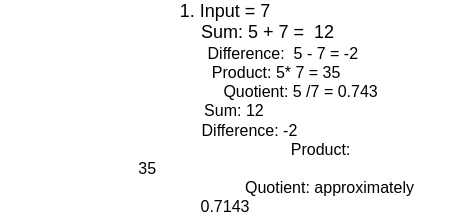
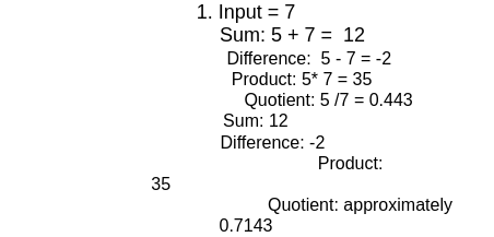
- <mxCell id="2" value="&lt;div&gt;&lt;font style=&quot;font-size: 18px;&quot;&gt;1. Input = 7&lt;font&gt;&lt;br&gt;&lt;/font&gt;&lt;/font&gt;&lt;/div&gt;&lt;div&gt;&lt;font style=&quot;font-size: 18px;&quot;&gt;&amp;nbsp;&amp;nbsp;&amp;nbsp;&amp;nbsp;&amp;nbsp;&amp;nbsp;&amp;nbsp;&amp;nbsp;&amp;nbsp;&amp;nbsp;&amp;nbsp;&amp;nbsp;&amp;nbsp;&amp;nbsp;&amp;nbsp;&amp;nbsp; Sum: 5 + 7 =&amp;nbsp; 12&lt;/font&gt;&lt;/div&gt;&lt;div&gt;&lt;font size=&quot;3&quot;&gt;&lt;span&gt;&amp;nbsp;&amp;nbsp;&amp;nbsp;&amp;nbsp;&amp;nbsp;&amp;nbsp;&amp;nbsp;&amp;nbsp;&amp;nbsp;&amp;nbsp;&amp;nbsp;&amp;nbsp;&amp;nbsp;&amp;nbsp;&amp;nbsp;&amp;nbsp;&amp;nbsp;&amp;nbsp;&amp;nbsp;&amp;nbsp;&amp;nbsp;&amp;nbsp;&amp;nbsp;&amp;nbsp;&amp;nbsp; Difference:&amp;nbsp;&lt;span&gt; 5 &lt;/span&gt;&lt;span&gt;- 7 &lt;/span&gt;&lt;span&gt;= &lt;/span&gt;&lt;span&gt;-2&lt;/span&gt;&lt;/span&gt;&lt;/font&gt;&lt;/div&gt;&lt;div&gt;&lt;font size=&quot;3&quot;&gt;&lt;span&gt;&lt;span&gt;&lt;span style=&quot;white-space: pre;&quot;&gt;&#09;    &lt;/span&gt;&amp;nbsp;&amp;nbsp;&amp;nbsp;&amp;nbsp;&amp;nbsp;&amp;nbsp;&amp;nbsp;&amp;nbsp;&amp;nbsp;&amp;nbsp; Product: 5* 7 = 35&lt;/span&gt;&lt;/span&gt;&lt;/font&gt;&lt;/div&gt;&lt;div&gt;&lt;font size=&quot;3&quot;&gt;&lt;span&gt;&lt;span&gt;&amp;nbsp;&amp;nbsp;&amp;nbsp;&amp;nbsp;&amp;nbsp;&amp;nbsp;&amp;nbsp;&amp;nbsp; &lt;span style=&quot;white-space: pre;&quot;&gt;&#09;&lt;/span&gt;&amp;nbsp; &amp;nbsp; &amp;nbsp;&amp;nbsp;&amp;nbsp;&amp;nbsp;&amp;nbsp;&amp;nbsp;&amp;nbsp;&amp;nbsp;&amp;nbsp;&amp;nbsp;&amp;nbsp;&amp;nbsp;&amp;nbsp; Quotient: 5 /7 = 0.743&lt;/span&gt;&lt;/span&gt;&lt;/font&gt;&lt;/div&gt;&lt;div&gt;&lt;font size=&quot;3&quot;&gt;&lt;span&gt;&lt;span&gt;&amp;nbsp;&amp;nbsp;&amp;nbsp; Sum&lt;/span&gt;&lt;span&gt;: 12&lt;/span&gt;&lt;/span&gt;&lt;/font&gt;&lt;/div&gt;&lt;div&gt;&lt;font size=&quot;3&quot;&gt;&amp;nbsp;&amp;nbsp;&amp;nbsp;&amp;nbsp;&amp;nbsp;&amp;nbsp;&amp;nbsp;&amp;nbsp;&amp;nbsp;&amp;nbsp; &lt;span&gt;&lt;span&gt;Difference&lt;/span&gt;&lt;span&gt;: &lt;/span&gt;&lt;span&gt;-2&lt;/span&gt;&lt;/span&gt;&lt;/font&gt;&lt;/div&gt;&lt;div&gt;&lt;font size=&quot;3&quot;&gt;&lt;span&gt;&lt;span&gt;&amp;nbsp; &amp;nbsp; &amp;nbsp; &amp;nbsp; &amp;nbsp; &amp;nbsp; &amp;nbsp; &amp;nbsp; &amp;nbsp; &amp;nbsp; &amp;nbsp; &amp;nbsp; &amp;nbsp; &amp;nbsp; &amp;nbsp; &amp;nbsp; &amp;nbsp; &amp;nbsp; &amp;nbsp; &amp;nbsp; &amp;nbsp;&amp;nbsp; Product&lt;/span&gt;&lt;span&gt;: 35&amp;nbsp;&amp;nbsp;&amp;nbsp;&amp;nbsp;&amp;nbsp;&amp;nbsp;&amp;nbsp;&amp;nbsp;&amp;nbsp;&amp;nbsp;&amp;nbsp;&amp;nbsp;&amp;nbsp;&amp;nbsp;&amp;nbsp;&amp;nbsp;&amp;nbsp;&amp;nbsp;&amp;nbsp;&amp;nbsp;&amp;nbsp;&amp;nbsp;&amp;nbsp;&amp;nbsp;&amp;nbsp;&amp;nbsp;&amp;nbsp;&amp;nbsp;&amp;nbsp;&amp;nbsp;&amp;nbsp;&amp;nbsp;&amp;nbsp;&amp;nbsp;&amp;nbsp;&lt;/span&gt;&lt;/span&gt;&lt;/font&gt;&lt;/div&gt;&lt;div&gt;&lt;font size=&quot;3&quot;&gt;&lt;span&gt;&lt;span&gt;&amp;nbsp;&amp;nbsp;&amp;nbsp;&amp;nbsp;&amp;nbsp;&amp;nbsp;&amp;nbsp;&amp;nbsp;&amp;nbsp;&amp;nbsp;&amp;nbsp;&amp;nbsp;&amp;nbsp;&amp;nbsp;&amp;nbsp;&amp;nbsp;&amp;nbsp;&amp;nbsp;&amp;nbsp;&amp;nbsp;&amp;nbsp;&amp;nbsp;&amp;nbsp;&amp;nbsp;&amp;nbsp;&amp;nbsp;&amp;nbsp;&amp;nbsp;&amp;nbsp;&amp;nbsp;&amp;nbsp;&amp;nbsp;&amp;nbsp;&amp;nbsp;&amp;nbsp;&amp;nbsp;&amp;nbsp;&amp;nbsp;&amp;nbsp;&amp;nbsp;&amp;nbsp;&amp;nbsp; &amp;nbsp;&amp;nbsp;&amp;nbsp; Quotient&lt;/span&gt;&lt;span&gt;: approximately &lt;/span&gt;&lt;span&gt;0&lt;/span&gt;&lt;span&gt;.7143&lt;/span&gt;&lt;/span&gt;&lt;/font&gt;&lt;/div&gt;" style="text;strokeColor=none;align=center;fillColor=none;html=1;verticalAlign=middle;whiteSpace=wrap;rounded=0;" parent="1" vertex="1"><mxGeometry x="20" y="20" width="410" height="160" as="geometry" /></mxCell>
+ <mxCell id="2" value="&lt;div&gt;&lt;font style=&quot;font-size: 18px;&quot;&gt;1. Input = 7&lt;font&gt;&lt;br&gt;&lt;/font&gt;&lt;/font&gt;&lt;/div&gt;&lt;div&gt;&lt;font style=&quot;font-size: 18px;&quot;&gt;&amp;nbsp;&amp;nbsp;&amp;nbsp;&amp;nbsp;&amp;nbsp;&amp;nbsp;&amp;nbsp;&amp;nbsp;&amp;nbsp;&amp;nbsp;&amp;nbsp;&amp;nbsp;&amp;nbsp;&amp;nbsp;&amp;nbsp;&amp;nbsp; Sum: 5 + 7 =&amp;nbsp; 12&lt;/font&gt;&lt;/div&gt;&lt;div&gt;&lt;font size=&quot;3&quot;&gt;&lt;span&gt;&amp;nbsp;&amp;nbsp;&amp;nbsp;&amp;nbsp;&amp;nbsp;&amp;nbsp;&amp;nbsp;&amp;nbsp;&amp;nbsp;&amp;nbsp;&amp;nbsp;&amp;nbsp;&amp;nbsp;&amp;nbsp;&amp;nbsp;&amp;nbsp;&amp;nbsp;&amp;nbsp;&amp;nbsp;&amp;nbsp;&amp;nbsp;&amp;nbsp;&amp;nbsp;&amp;nbsp;&amp;nbsp; Difference:&amp;nbsp;&lt;span&gt; 5 &lt;/span&gt;&lt;span&gt;- 7 &lt;/span&gt;&lt;span&gt;= &lt;/span&gt;&lt;span&gt;-2&lt;/span&gt;&lt;/span&gt;&lt;/font&gt;&lt;/div&gt;&lt;div&gt;&lt;font size=&quot;3&quot;&gt;&lt;span&gt;&lt;span&gt;&lt;span style=&quot;white-space: pre;&quot;&gt;&#09;    &lt;/span&gt;&amp;nbsp;&amp;nbsp;&amp;nbsp;&amp;nbsp;&amp;nbsp;&amp;nbsp;&amp;nbsp;&amp;nbsp;&amp;nbsp;&amp;nbsp; Product: 5* 7 = 35&lt;/span&gt;&lt;/span&gt;&lt;/font&gt;&lt;/div&gt;&lt;div&gt;&lt;font size=&quot;3&quot;&gt;&lt;span&gt;&lt;span&gt;&amp;nbsp;&amp;nbsp;&amp;nbsp;&amp;nbsp;&amp;nbsp;&amp;nbsp;&amp;nbsp;&amp;nbsp; &lt;span style=&quot;white-space: pre;&quot;&gt;&#09;&lt;/span&gt;&amp;nbsp; &amp;nbsp; &amp;nbsp;&amp;nbsp;&amp;nbsp;&amp;nbsp;&amp;nbsp;&amp;nbsp;&amp;nbsp;&amp;nbsp;&amp;nbsp;&amp;nbsp;&amp;nbsp;&amp;nbsp;&amp;nbsp; Quotient: 5 /7 = 0.443&lt;/span&gt;&lt;/span&gt;&lt;/font&gt;&lt;/div&gt;&lt;div&gt;&lt;font size=&quot;3&quot;&gt;&lt;span&gt;&lt;span&gt;&amp;nbsp;&amp;nbsp;&amp;nbsp; Sum&lt;/span&gt;&lt;span&gt;: 12&lt;/span&gt;&lt;/span&gt;&lt;/font&gt;&lt;/div&gt;&lt;div&gt;&lt;font size=&quot;3&quot;&gt;&amp;nbsp;&amp;nbsp;&amp;nbsp;&amp;nbsp;&amp;nbsp;&amp;nbsp;&amp;nbsp;&amp;nbsp;&amp;nbsp;&amp;nbsp; &lt;span&gt;&lt;span&gt;Difference&lt;/span&gt;&lt;span&gt;: &lt;/span&gt;&lt;span&gt;-2&lt;/span&gt;&lt;/span&gt;&lt;/font&gt;&lt;/div&gt;&lt;div&gt;&lt;font size=&quot;3&quot;&gt;&lt;span&gt;&lt;span&gt;&amp;nbsp; &amp;nbsp; &amp;nbsp; &amp;nbsp; &amp;nbsp; &amp;nbsp; &amp;nbsp; &amp;nbsp; &amp;nbsp; &amp;nbsp; &amp;nbsp; &amp;nbsp; &amp;nbsp; &amp;nbsp; &amp;nbsp; &amp;nbsp; &amp;nbsp; &amp;nbsp; &amp;nbsp; &amp;nbsp; &amp;nbsp;&amp;nbsp; Product&lt;/span&gt;&lt;span&gt;: 35&amp;nbsp;&amp;nbsp;&amp;nbsp;&amp;nbsp;&amp;nbsp;&amp;nbsp;&amp;nbsp;&amp;nbsp;&amp;nbsp;&amp;nbsp;&amp;nbsp;&amp;nbsp;&amp;nbsp;&amp;nbsp;&amp;nbsp;&amp;nbsp;&amp;nbsp;&amp;nbsp;&amp;nbsp;&amp;nbsp;&amp;nbsp;&amp;nbsp;&amp;nbsp;&amp;nbsp;&amp;nbsp;&amp;nbsp;&amp;nbsp;&amp;nbsp;&amp;nbsp;&amp;nbsp;&amp;nbsp;&amp;nbsp;&amp;nbsp;&amp;nbsp;&amp;nbsp;&lt;/span&gt;&lt;/span&gt;&lt;/font&gt;&lt;/div&gt;&lt;div&gt;&lt;font size=&quot;3&quot;&gt;&lt;span&gt;&lt;span&gt;&amp;nbsp;&amp;nbsp;&amp;nbsp;&amp;nbsp;&amp;nbsp;&amp;nbsp;&amp;nbsp;&amp;nbsp;&amp;nbsp;&amp;nbsp;&amp;nbsp;&amp;nbsp;&amp;nbsp;&amp;nbsp;&amp;nbsp;&amp;nbsp;&amp;nbsp;&amp;nbsp;&amp;nbsp;&amp;nbsp;&amp;nbsp;&amp;nbsp;&amp;nbsp;&amp;nbsp;&amp;nbsp;&amp;nbsp;&amp;nbsp;&amp;nbsp;&amp;nbsp;&amp;nbsp;&amp;nbsp;&amp;nbsp;&amp;nbsp;&amp;nbsp;&amp;nbsp;&amp;nbsp;&amp;nbsp;&amp;nbsp;&amp;nbsp;&amp;nbsp;&amp;nbsp;&amp;nbsp; &amp;nbsp;&amp;nbsp;&amp;nbsp; Quotient&lt;/span&gt;&lt;span&gt;: approximately &lt;/span&gt;&lt;span&gt;0&lt;/span&gt;&lt;span&gt;.7143&lt;/span&gt;&lt;/span&gt;&lt;/font&gt;&lt;/div&gt;" style="text;strokeColor=none;align=center;fillColor=none;html=1;verticalAlign=middle;whiteSpace=wrap;rounded=0;" parent="1" vertex="1"><mxGeometry x="20" y="20" width="410" height="160" as="geometry" /></mxCell>
